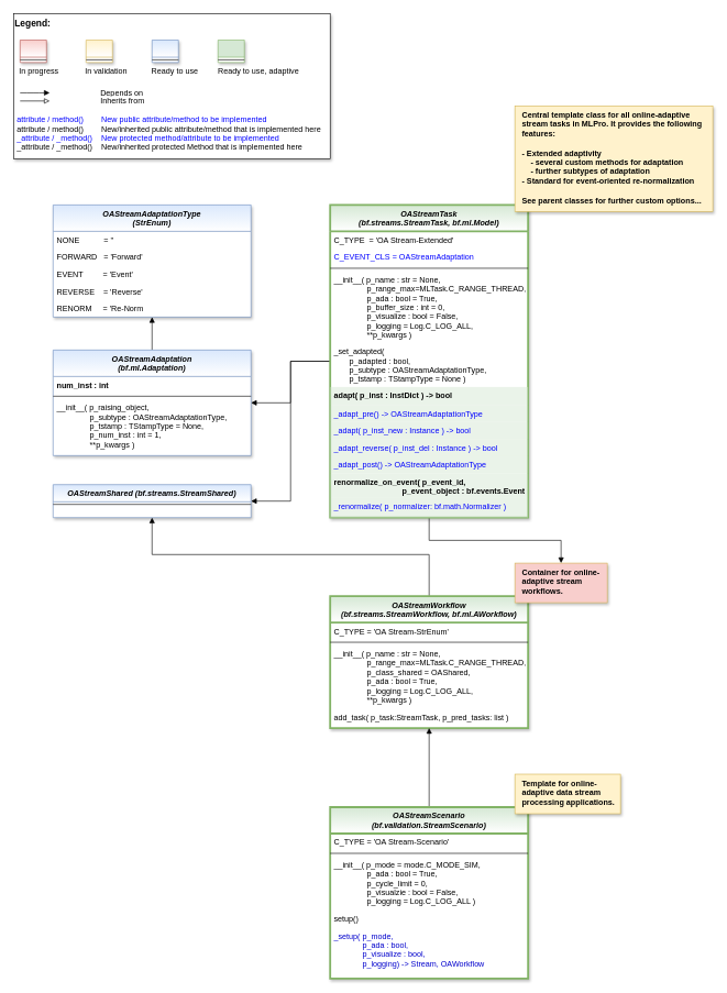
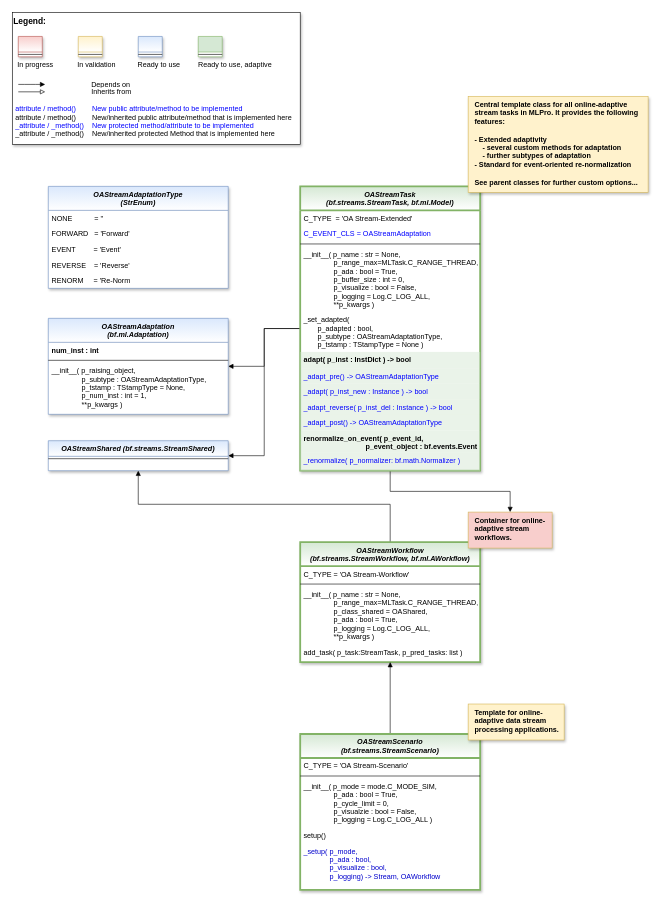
- <mxCell id="45" style="edgeStyle=orthogonalEdgeStyle;rounded=0;orthogonalLoop=1;jettySize=auto;html=1;endArrow=block;endFill=1;" parent="1" source="46" target="53" edge="1"><mxGeometry relative="1" as="geometry" /></mxCell>
- <mxCell id="20" value="C_TYPE = 'OA Stream-StrEnum'" style="text;align=left;verticalAlign=top;spacingLeft=4;spacingRight=4;overflow=hidden;rotatable=0;points=[[0,0.5],[1,0.5]];portConstraint=eastwest;" parent="19" vertex="1"><mxGeometry y="40" width="300" height="26" as="geometry" /></mxCell>
+ <mxCell id="20" value="C_TYPE = 'OA Stream-Workflow'" style="text;align=left;verticalAlign=top;spacingLeft=4;spacingRight=4;overflow=hidden;rotatable=0;points=[[0,0.5],[1,0.5]];portConstraint=eastwest;" parent="19" vertex="1"><mxGeometry y="40" width="300" height="26" as="geometry" /></mxCell>
- <mxCell id="25" value="OAStreamScenario &#10;(bf.validation.StreamScenario)" style="swimlane;fontStyle=3;align=center;verticalAlign=top;childLayout=stackLayout;horizontal=1;startSize=40;horizontalStack=0;resizeParent=1;resizeLast=0;collapsible=1;marginBottom=0;rounded=0;shadow=1;strokeWidth=3;fillColor=#d5e8d4;strokeColor=#82b366;swimlaneFillColor=#ffffff;gradientColor=#FFFFFF;" parent="1" vertex="1"><mxGeometry x="500" y="1223" width="300" height="260" as="geometry"><mxRectangle x="230" y="140" width="160" height="26" as="alternateBounds" /></mxGeometry></mxCell>
+ <mxCell id="25" value="OAStreamScenario &#10;(bf.streams.StreamScenario)" style="swimlane;fontStyle=3;align=center;verticalAlign=top;childLayout=stackLayout;horizontal=1;startSize=40;horizontalStack=0;resizeParent=1;resizeLast=0;collapsible=1;marginBottom=0;rounded=0;shadow=1;strokeWidth=3;fillColor=#d5e8d4;strokeColor=#82b366;swimlaneFillColor=#ffffff;gradientColor=#FFFFFF;" parent="1" vertex="1"><mxGeometry x="500" y="1223" width="300" height="260" as="geometry"><mxRectangle x="230" y="140" width="160" height="26" as="alternateBounds" /></mxGeometry></mxCell>
